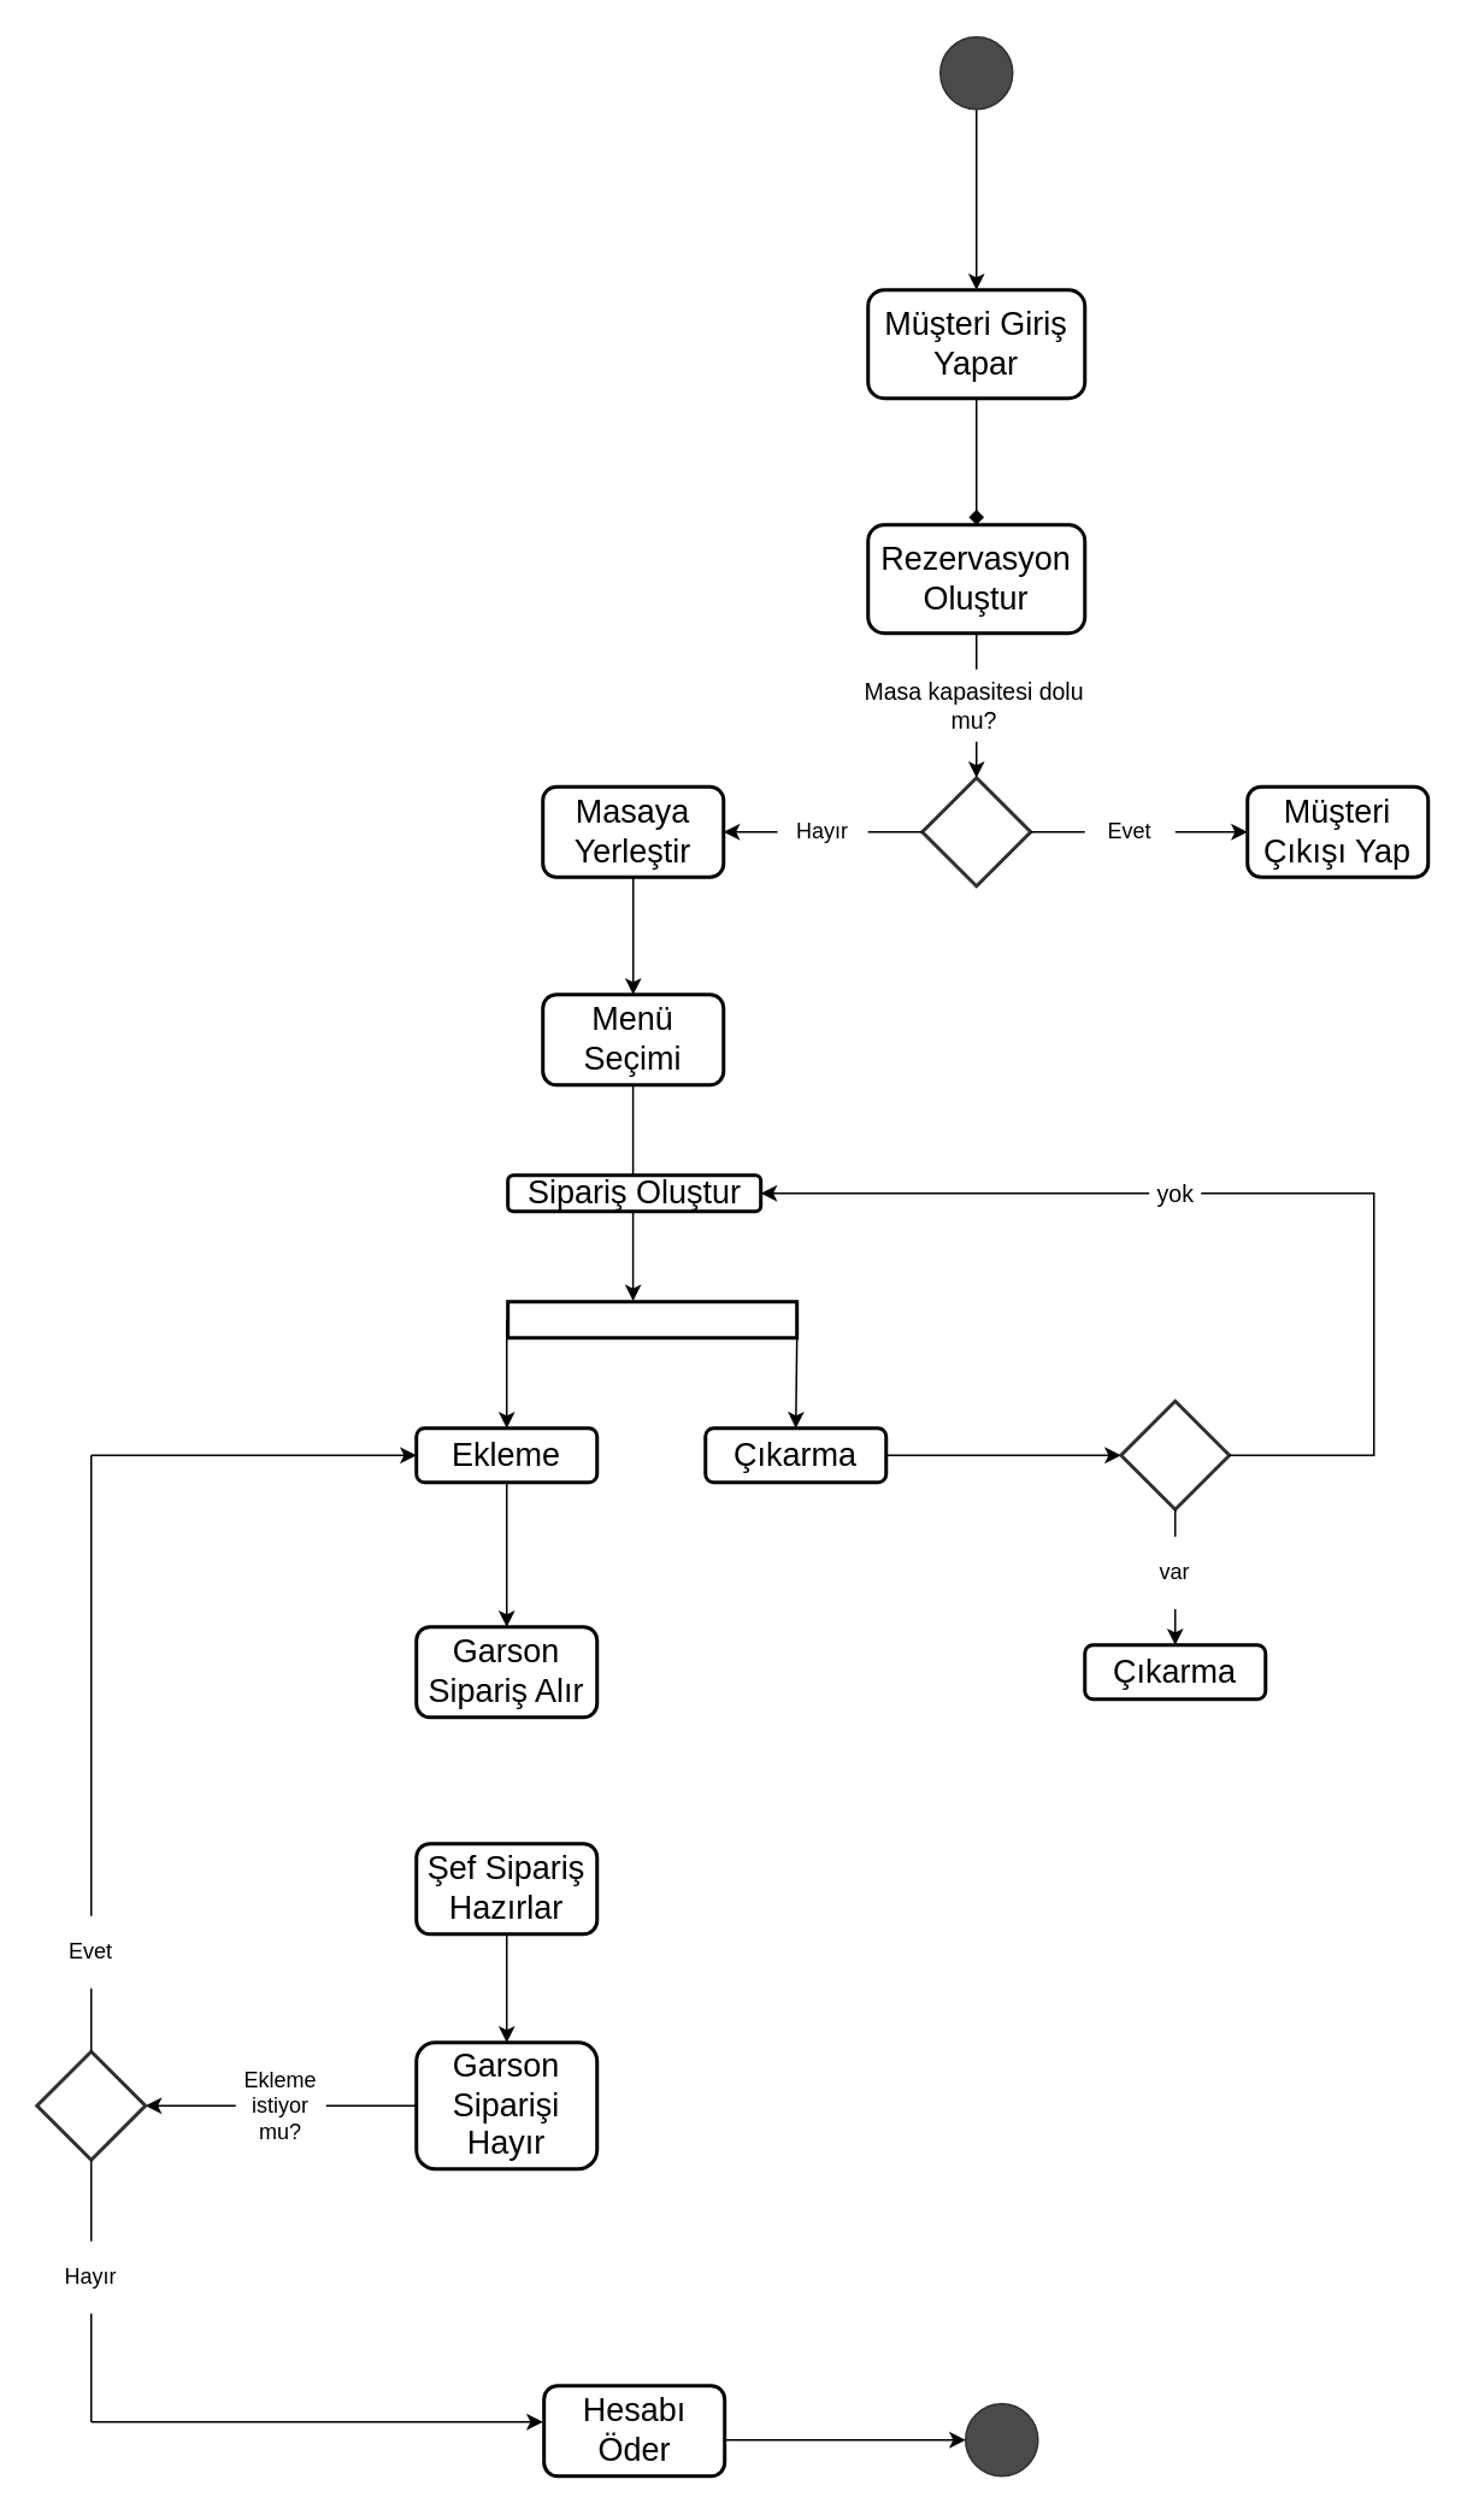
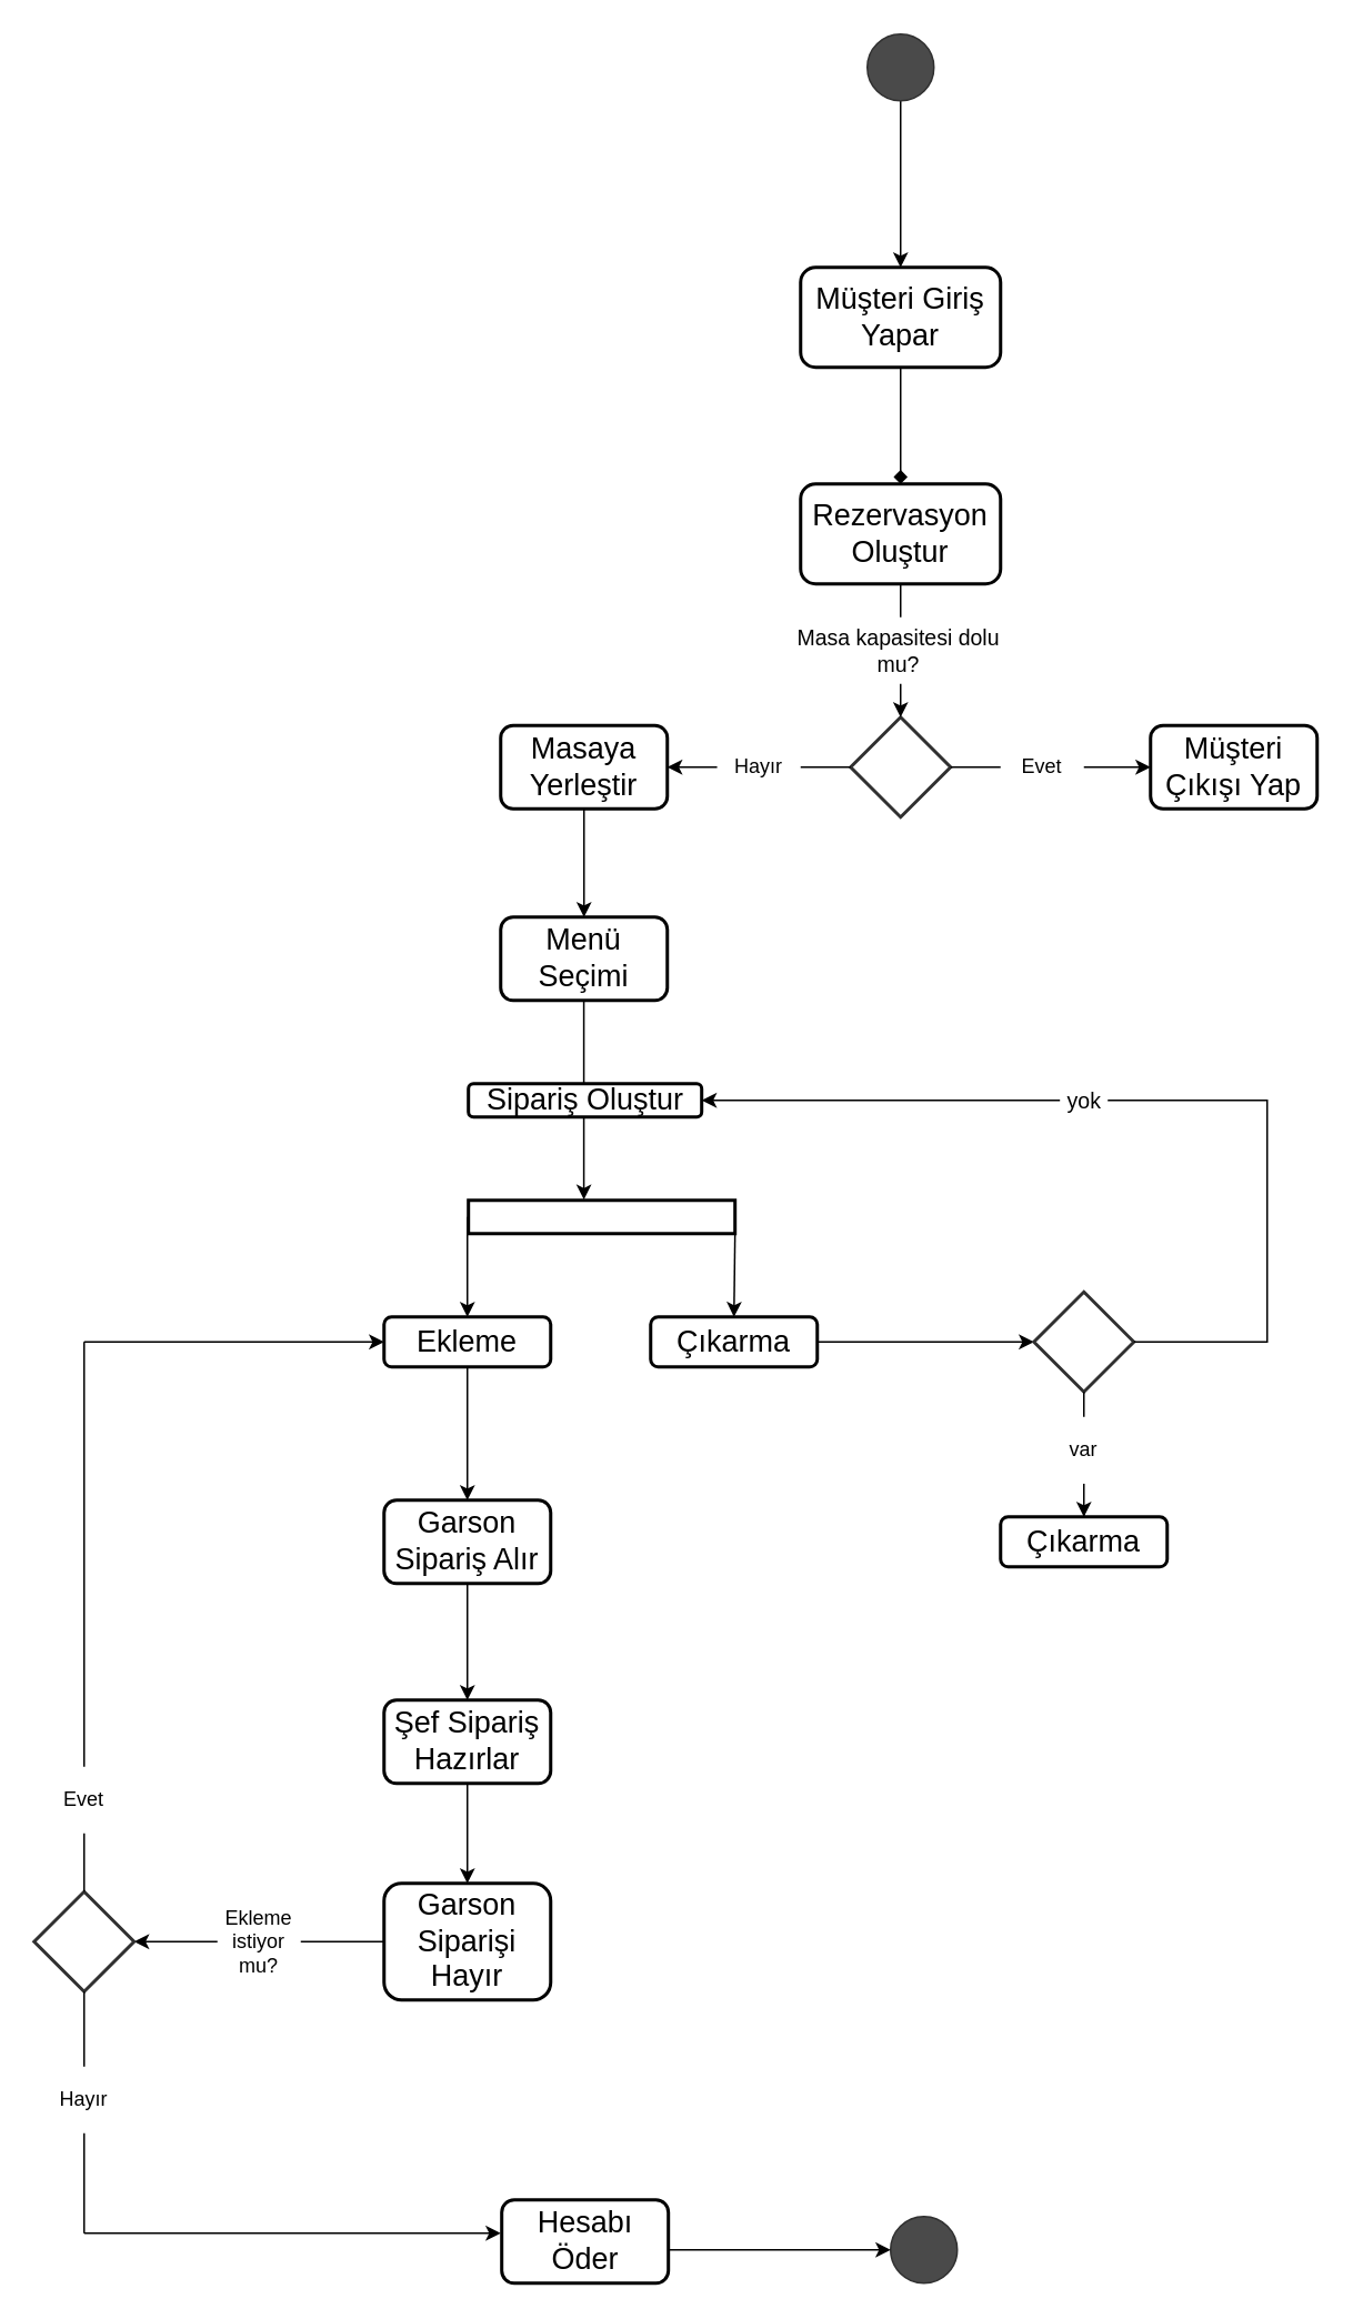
+ <mxCell id="39" value="" style="edgeStyle=elbowEdgeStyle;rounded=0;orthogonalLoop=1;jettySize=auto;elbow=vertical;html=1;fontSize=13;" edge="1" parent="1" source="40" target="42"><mxGeometry relative="1" as="geometry" /></mxCell>
